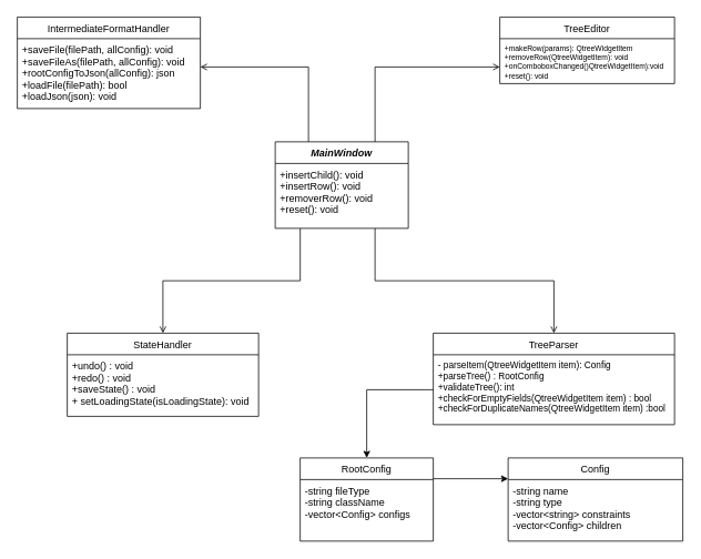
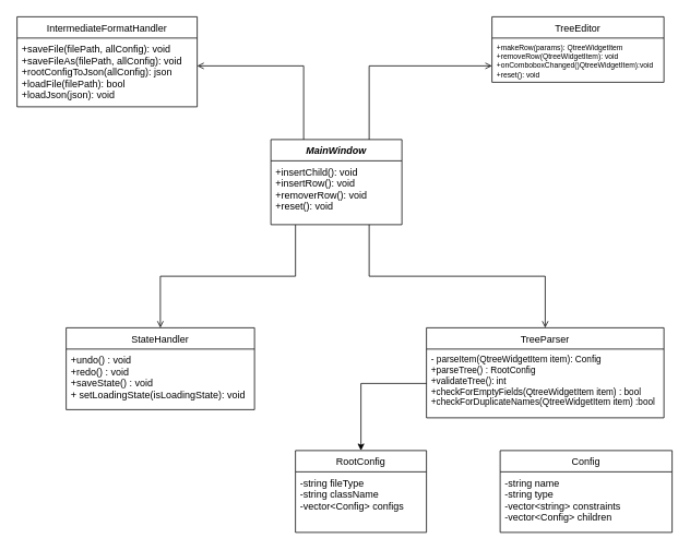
- <mxCell id="19" value="" style="endArrow=classic;html=1;rounded=0;exitX=1;exitY=0.25;exitDx=0;exitDy=0;entryX=0;entryY=0.25;entryDx=0;entryDy=0;" parent="1" source="17" target="20" edge="1"><mxGeometry width="50" height="50" relative="1" as="geometry"><mxPoint x="560" y="610" as="sourcePoint" /><mxPoint x="600" y="610" as="targetPoint" /></mxGeometry></mxCell>
